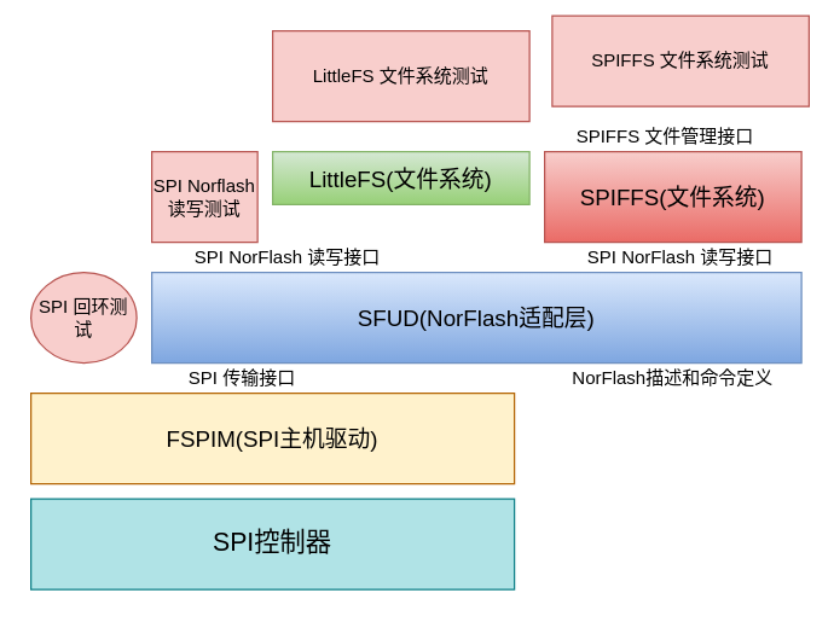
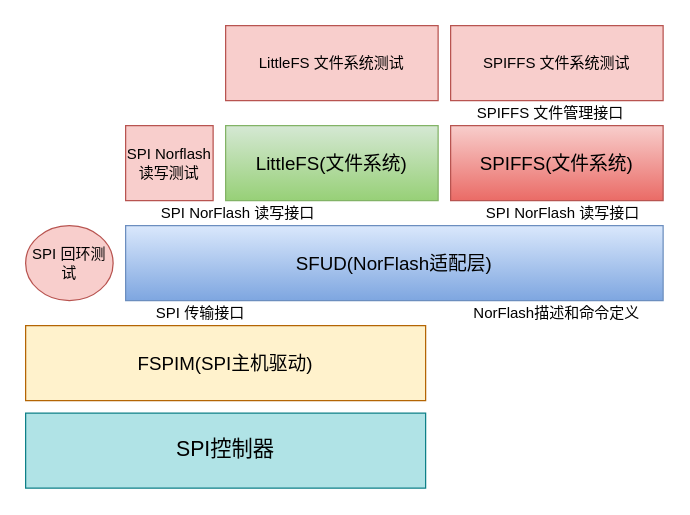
- <mxCell id="15" value="&lt;font color=&quot;#000000&quot;&gt;SPIFFS 文件系统测试&lt;/font&gt;" style="rounded=0;whiteSpace=wrap;html=1;fillColor=#f8cecc;strokeColor=#b85450;" vertex="1" parent="1"><mxGeometry x="365" y="10" width="170" height="60" as="geometry" /></mxCell>
+ <mxCell id="15" value="&lt;font color=&quot;#000000&quot;&gt;SPIFFS 文件系统测试&lt;/font&gt;" style="rounded=0;whiteSpace=wrap;html=1;fillColor=#f8cecc;strokeColor=#b85450;" vertex="1" parent="1"><mxGeometry x="360" y="20" width="170" height="60" as="geometry" /></mxCell>
- <mxCell id="3" value="&lt;font style=&quot;font-size: 15px&quot; color=&quot;#000000&quot;&gt;LittleFS(文件系统)&lt;/font&gt;" style="rounded=0;whiteSpace=wrap;html=1;fillColor=#d5e8d4;gradientColor=#97d077;strokeColor=#82b366;" parent="1" vertex="1"><mxGeometry x="180" y="100" width="170" height="35" as="geometry" /></mxCell>
+ <mxCell id="3" value="&lt;font style=&quot;font-size: 15px&quot; color=&quot;#000000&quot;&gt;LittleFS(文件系统)&lt;/font&gt;" style="rounded=0;whiteSpace=wrap;html=1;fillColor=#d5e8d4;gradientColor=#97d077;strokeColor=#82b366;" parent="1" vertex="1"><mxGeometry x="180" y="100" width="170" height="60" as="geometry" /></mxCell>
